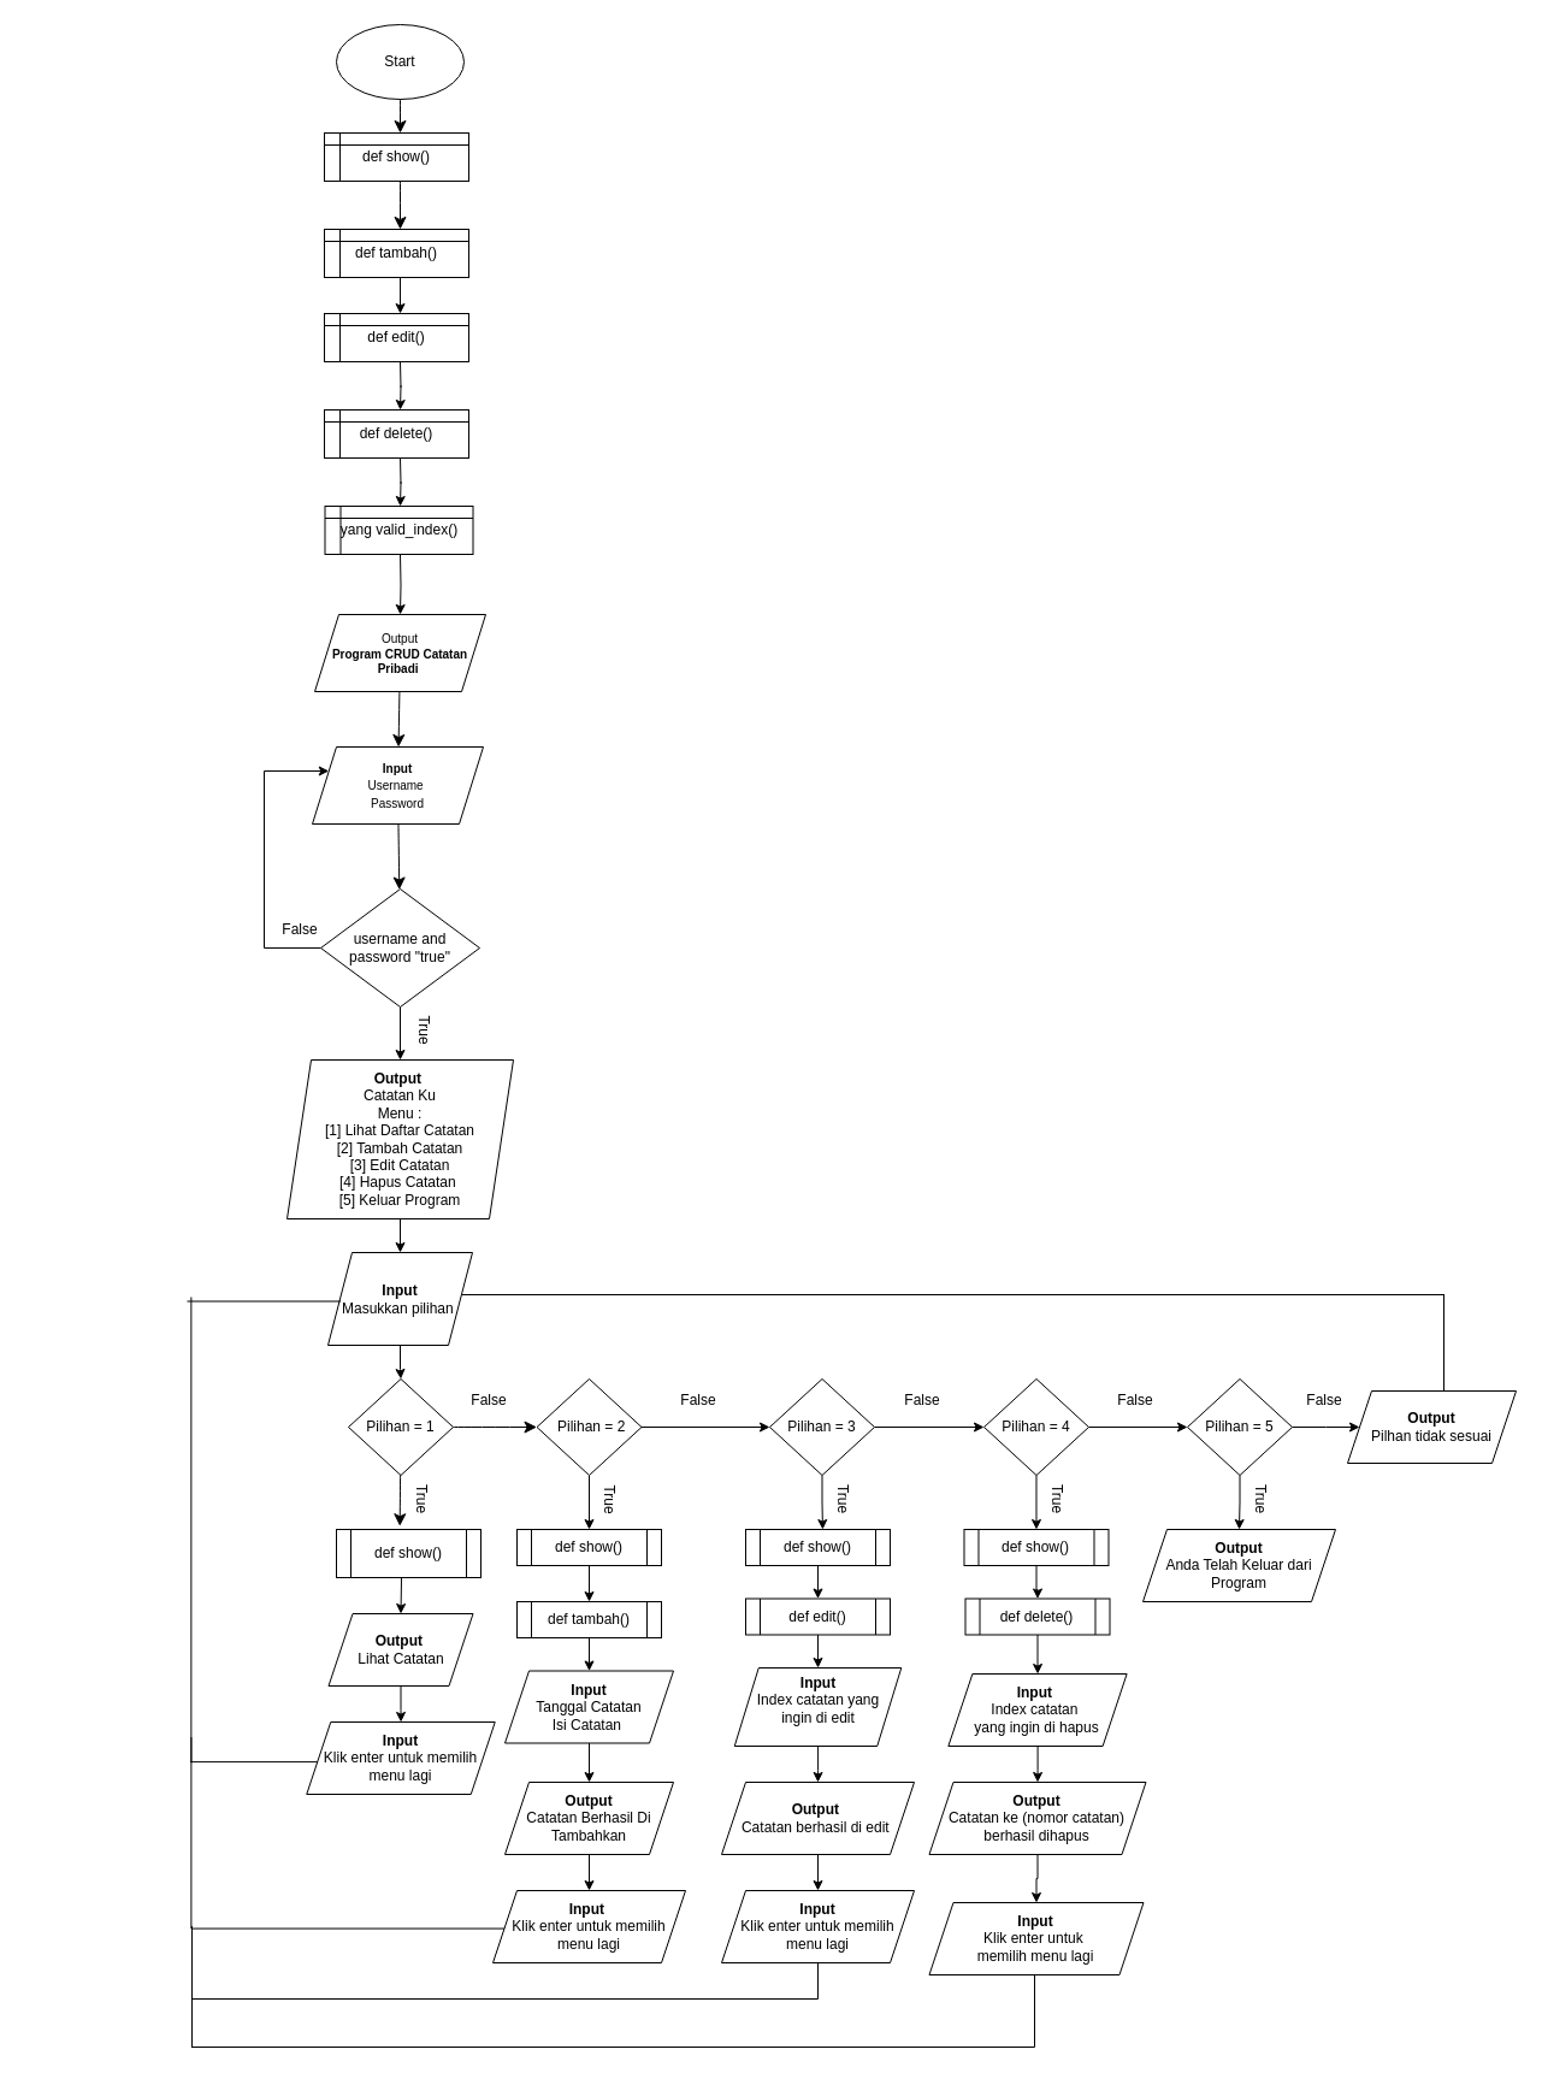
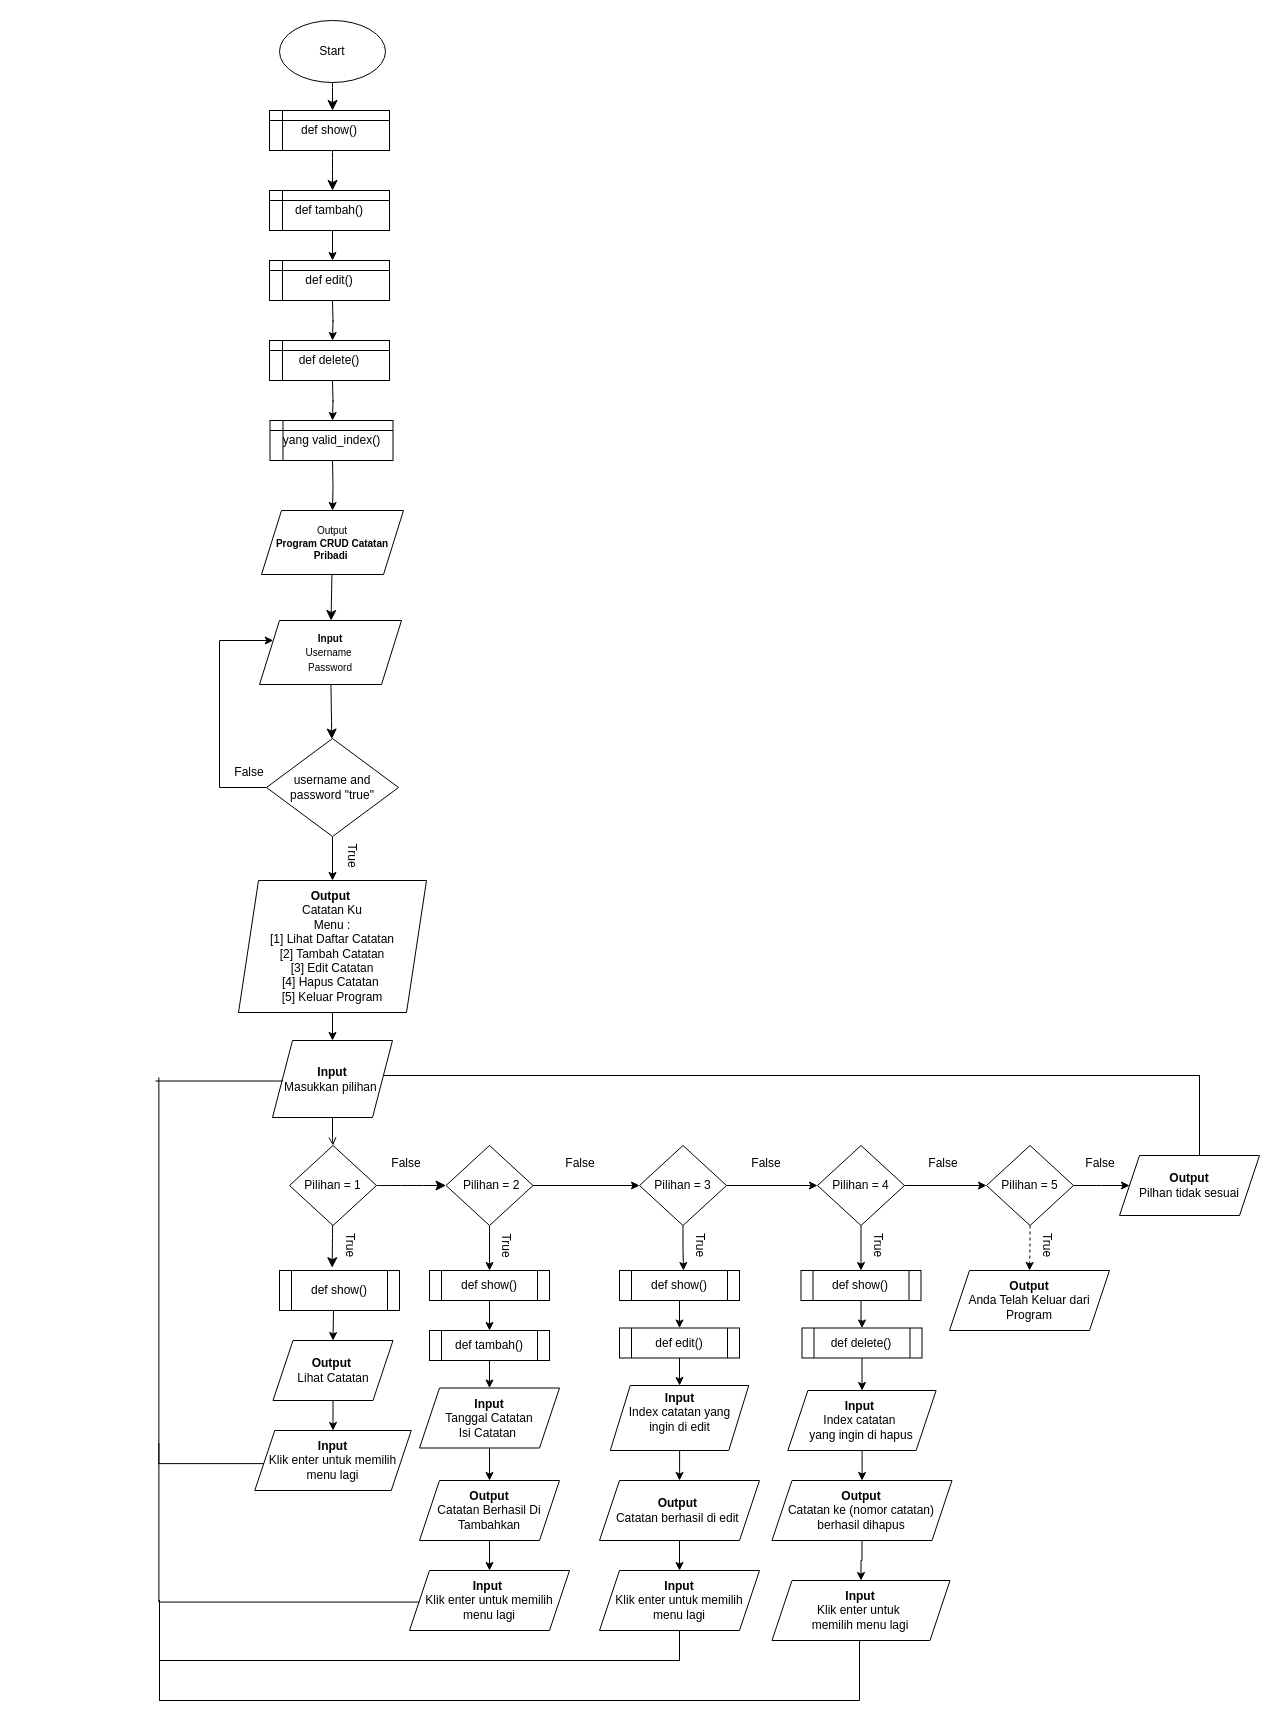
- <mxCell id="43" value="" style="edgeStyle=orthogonalEdgeStyle;rounded=0;orthogonalLoop=1;jettySize=auto;html=1;" parent="1" source="44" target="20" edge="1"><mxGeometry relative="1" as="geometry" /></mxCell>
+ <mxCell id="43" value="" style="edgeStyle=orthogonalEdgeStyle;rounded=0;orthogonalLoop=1;jettySize=auto;html=1;endArrow=open;" parent="1" source="44" target="20" edge="1"><mxGeometry relative="1" as="geometry" /></mxCell>
- <mxCell id="45" value="" style="edgeStyle=orthogonalEdgeStyle;rounded=0;orthogonalLoop=1;jettySize=auto;html=1;" parent="1" source="47" target="48" edge="1"><mxGeometry relative="1" as="geometry" /></mxCell>
+ <mxCell id="45" value="" style="edgeStyle=orthogonalEdgeStyle;rounded=0;orthogonalLoop=1;jettySize=auto;html=1;dashed=1;" parent="1" source="47" target="48" edge="1"><mxGeometry relative="1" as="geometry" /></mxCell>
